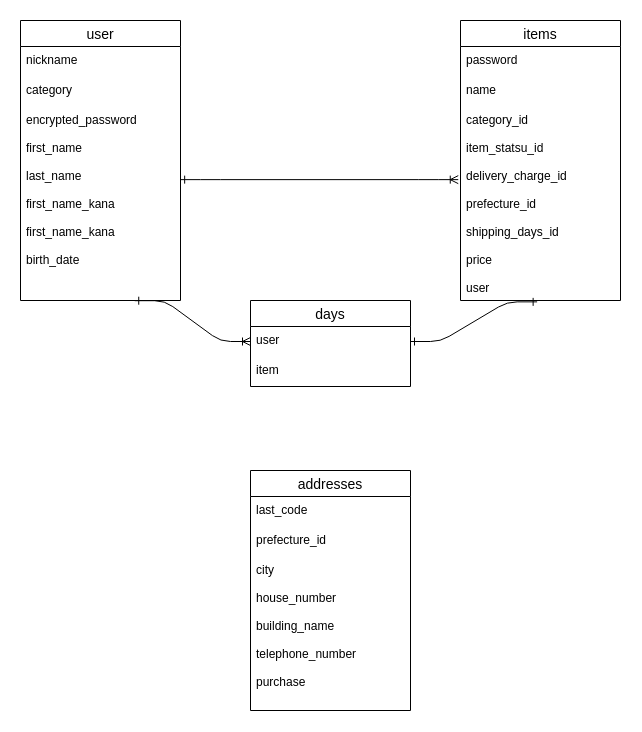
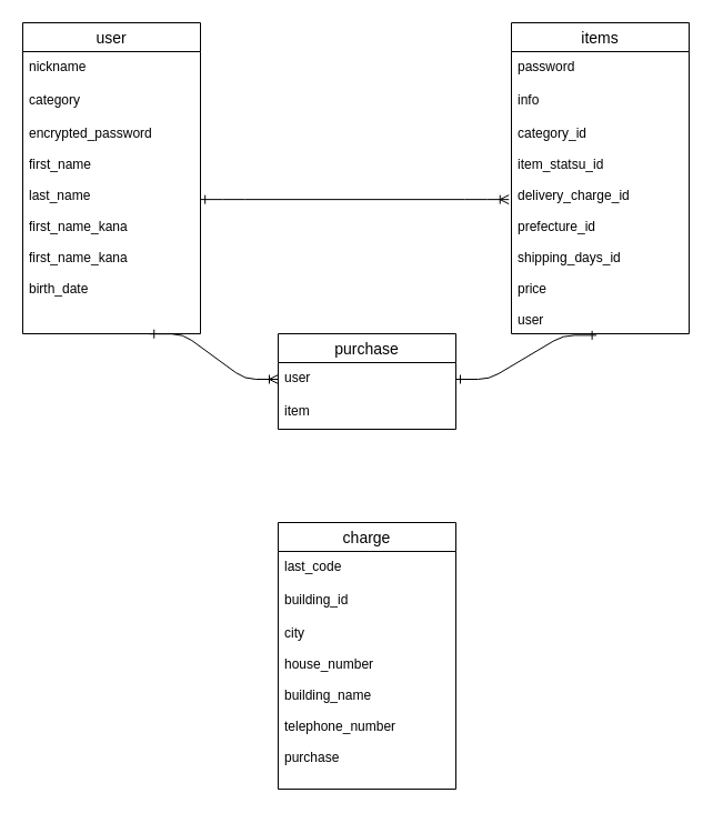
- <mxCell id="4" value="name" style="text;strokeColor=none;fillColor=none;spacingLeft=4;spacingRight=4;overflow=hidden;rotatable=0;points=[[0,0.5],[1,0.5]];portConstraint=eastwest;fontSize=12;" vertex="1" parent="2"><mxGeometry y="56" width="160" height="30" as="geometry" /></mxCell>
+ <mxCell id="4" value="info" style="text;strokeColor=none;fillColor=none;spacingLeft=4;spacingRight=4;overflow=hidden;rotatable=0;points=[[0,0.5],[1,0.5]];portConstraint=eastwest;fontSize=12;" vertex="1" parent="2"><mxGeometry y="56" width="160" height="30" as="geometry" /></mxCell>
- <mxCell id="10" value="days" style="swimlane;fontStyle=0;childLayout=stackLayout;horizontal=1;startSize=26;horizontalStack=0;resizeParent=1;resizeParentMax=0;resizeLast=0;collapsible=1;marginBottom=0;align=center;fontSize=14;" vertex="1" parent="1"><mxGeometry x="250" y="300" width="160" height="86" as="geometry" /></mxCell>
+ <mxCell id="10" value="purchase" style="swimlane;fontStyle=0;childLayout=stackLayout;horizontal=1;startSize=26;horizontalStack=0;resizeParent=1;resizeParentMax=0;resizeLast=0;collapsible=1;marginBottom=0;align=center;fontSize=14;" vertex="1" parent="1"><mxGeometry x="250" y="300" width="160" height="86" as="geometry" /></mxCell>
- <mxCell id="16" value="addresses" style="swimlane;fontStyle=0;childLayout=stackLayout;horizontal=1;startSize=26;horizontalStack=0;resizeParent=1;resizeParentMax=0;resizeLast=0;collapsible=1;marginBottom=0;align=center;fontSize=14;" vertex="1" parent="1"><mxGeometry x="250" y="470" width="160" height="240" as="geometry" /></mxCell>
+ <mxCell id="16" value="charge" style="swimlane;fontStyle=0;childLayout=stackLayout;horizontal=1;startSize=26;horizontalStack=0;resizeParent=1;resizeParentMax=0;resizeLast=0;collapsible=1;marginBottom=0;align=center;fontSize=14;" vertex="1" parent="1"><mxGeometry x="250" y="470" width="160" height="240" as="geometry" /></mxCell>
- <mxCell id="18" value="prefecture_id&#10;" style="text;strokeColor=none;fillColor=none;spacingLeft=4;spacingRight=4;overflow=hidden;rotatable=0;points=[[0,0.5],[1,0.5]];portConstraint=eastwest;fontSize=12;" vertex="1" parent="16"><mxGeometry y="56" width="160" height="30" as="geometry" /></mxCell>
+ <mxCell id="18" value="building_id&#10;" style="text;strokeColor=none;fillColor=none;spacingLeft=4;spacingRight=4;overflow=hidden;rotatable=0;points=[[0,0.5],[1,0.5]];portConstraint=eastwest;fontSize=12;" vertex="1" parent="16"><mxGeometry y="56" width="160" height="30" as="geometry" /></mxCell>
